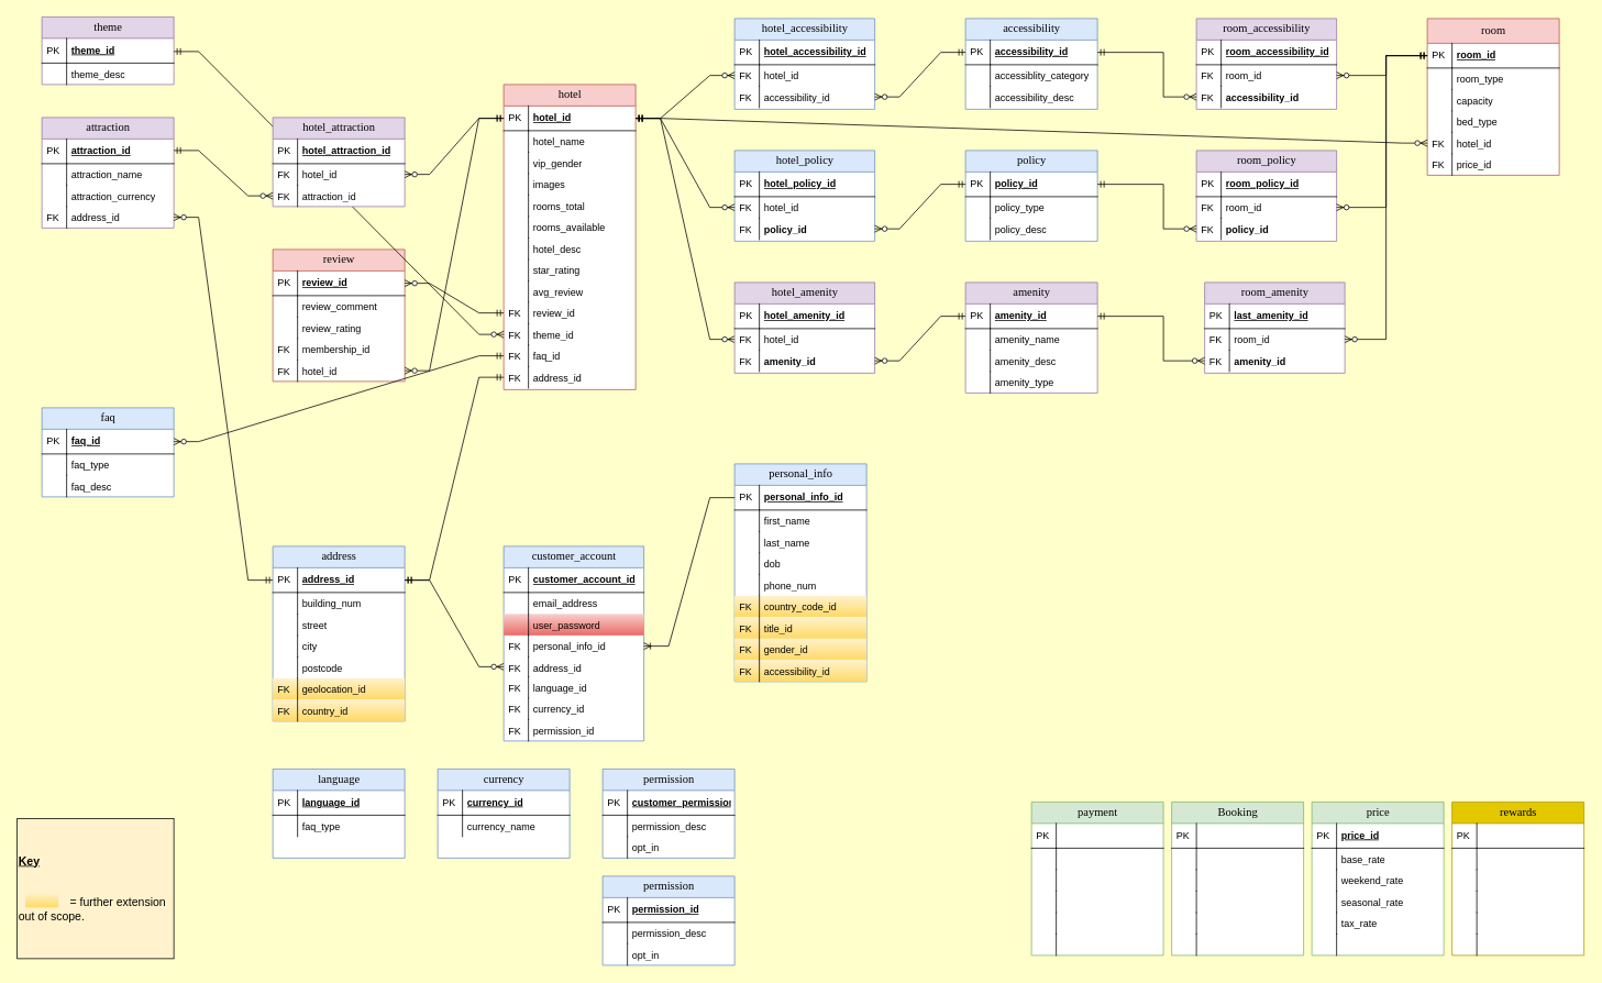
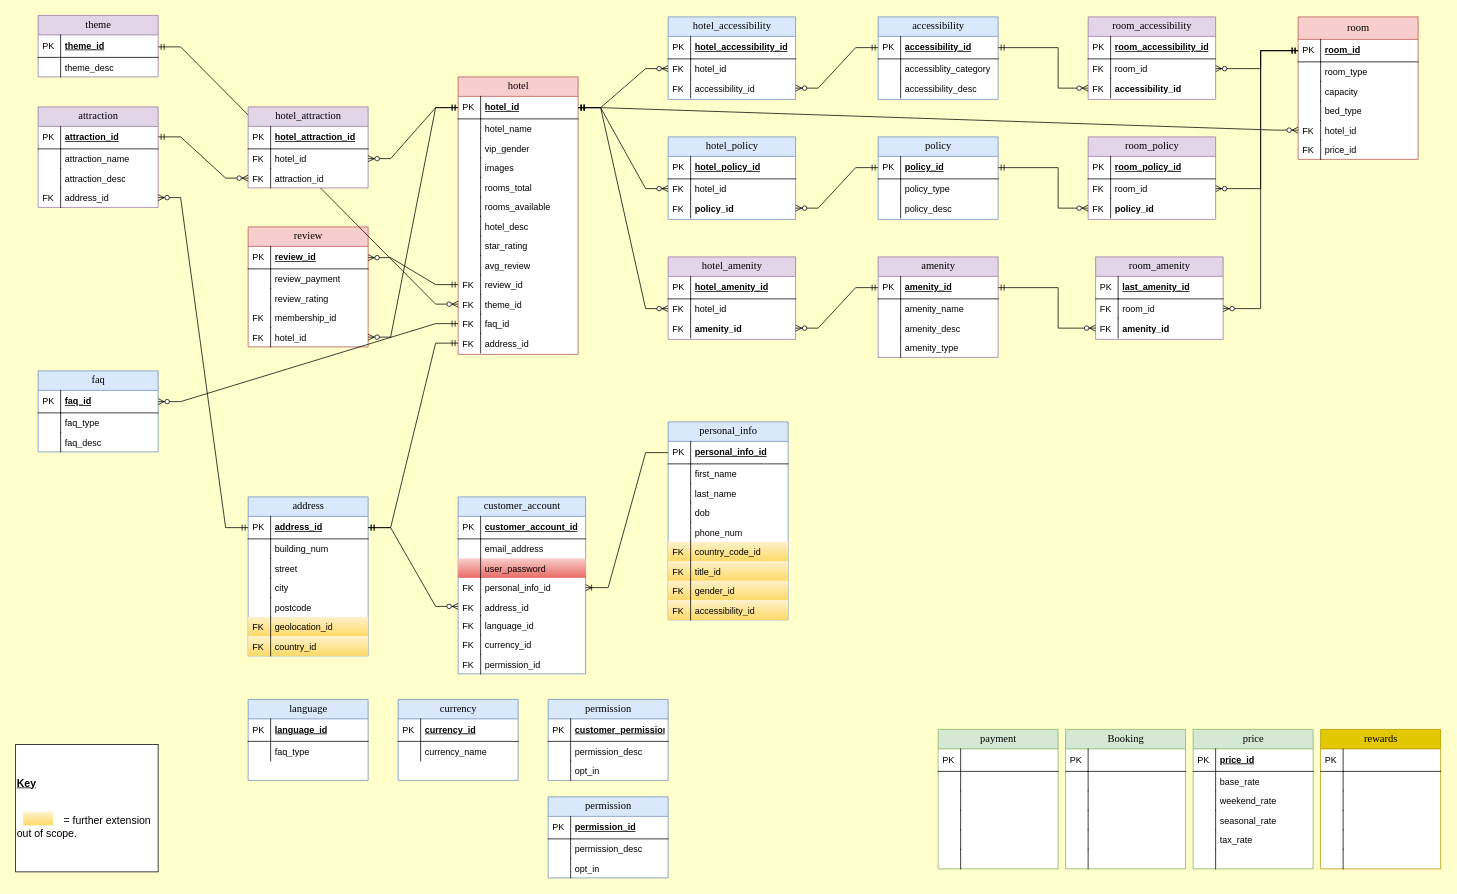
- <mxCell id="124" value="attraction_currency" style="shape=partialRectangle;top=0;left=0;right=0;bottom=0;html=1;align=left;verticalAlign=top;fillColor=none;spacingLeft=34;spacingRight=4;whiteSpace=wrap;overflow=hidden;rotatable=0;points=[[0,0.5],[1,0.5]];portConstraint=eastwest;dropTarget=0;" parent="119" vertex="1"><mxGeometry y="82" width="160" height="26" as="geometry" /></mxCell>
+ <mxCell id="124" value="attraction_desc" style="shape=partialRectangle;top=0;left=0;right=0;bottom=0;html=1;align=left;verticalAlign=top;fillColor=none;spacingLeft=34;spacingRight=4;whiteSpace=wrap;overflow=hidden;rotatable=0;points=[[0,0.5],[1,0.5]];portConstraint=eastwest;dropTarget=0;" parent="119" vertex="1"><mxGeometry y="82" width="160" height="26" as="geometry" /></mxCell>
- <mxCell id="50" value="review_comment" style="shape=partialRectangle;top=0;left=0;right=0;bottom=0;html=1;align=left;verticalAlign=top;fillColor=none;spacingLeft=34;spacingRight=4;whiteSpace=wrap;overflow=hidden;rotatable=0;points=[[0,0.5],[1,0.5]];portConstraint=eastwest;dropTarget=0;" parent="47" vertex="1"><mxGeometry y="56" width="160" height="26" as="geometry" /></mxCell>
+ <mxCell id="50" value="review_payment" style="shape=partialRectangle;top=0;left=0;right=0;bottom=0;html=1;align=left;verticalAlign=top;fillColor=none;spacingLeft=34;spacingRight=4;whiteSpace=wrap;overflow=hidden;rotatable=0;points=[[0,0.5],[1,0.5]];portConstraint=eastwest;dropTarget=0;" parent="47" vertex="1"><mxGeometry y="56" width="160" height="26" as="geometry" /></mxCell>
- <mxCell id="296" value="&lt;div&gt;&lt;u style=&quot;font-size: 14px ; font-weight: bold&quot;&gt;Key&lt;/u&gt;&lt;/div&gt;&lt;div&gt;&lt;u style=&quot;font-size: 14px ; font-weight: bold&quot;&gt;&lt;br&gt;&lt;/u&gt;&lt;/div&gt;&lt;font&gt;&lt;div&gt;&lt;span style=&quot;font-size: 14px&quot;&gt;&lt;br&gt;&lt;/span&gt;&lt;/div&gt;&lt;span style=&quot;font-size: 14px&quot;&gt;&lt;div&gt;&lt;span&gt;&lt;span style=&quot;white-space: pre&quot;&gt;&#09;&lt;/span&gt;&lt;span style=&quot;white-space: pre&quot;&gt;&#09;&lt;/span&gt;= further extension out of scope.&lt;/span&gt;&lt;/div&gt;&lt;/span&gt;&lt;/font&gt;" style="whiteSpace=wrap;html=1;labelBackgroundColor=none;align=left;fillColor=#fff2cc;" vertex="1" parent="1"><mxGeometry x="20" y="992" width="190" height="170" as="geometry" /></mxCell>
+ <mxCell id="296" value="&lt;div&gt;&lt;u style=&quot;font-size: 14px ; font-weight: bold&quot;&gt;Key&lt;/u&gt;&lt;/div&gt;&lt;div&gt;&lt;u style=&quot;font-size: 14px ; font-weight: bold&quot;&gt;&lt;br&gt;&lt;/u&gt;&lt;/div&gt;&lt;font&gt;&lt;div&gt;&lt;span style=&quot;font-size: 14px&quot;&gt;&lt;br&gt;&lt;/span&gt;&lt;/div&gt;&lt;span style=&quot;font-size: 14px&quot;&gt;&lt;div&gt;&lt;span&gt;&lt;span style=&quot;white-space: pre&quot;&gt;&#09;&lt;/span&gt;&lt;span style=&quot;white-space: pre&quot;&gt;&#09;&lt;/span&gt;= further extension out of scope.&lt;/span&gt;&lt;/div&gt;&lt;/span&gt;&lt;/font&gt;" style="whiteSpace=wrap;html=1;labelBackgroundColor=none;align=left;" vertex="1" parent="1"><mxGeometry x="20" y="992" width="190" height="170" as="geometry" /></mxCell>
